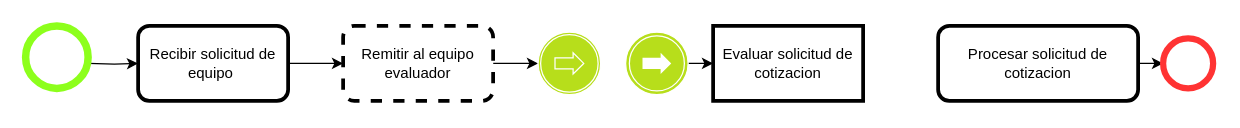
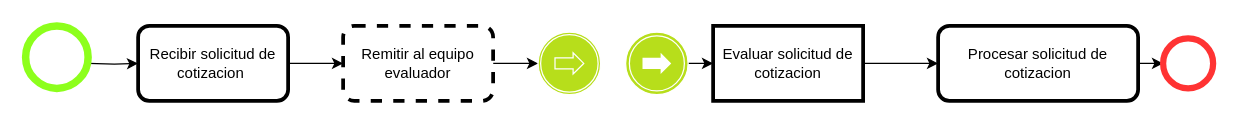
- <mxCell id="4" value="Recibir solicitud de equipo&amp;nbsp;" style="rounded=1;whiteSpace=wrap;html=1;strokeColor=#000000;strokeWidth=3;" parent="1" vertex="1"><mxGeometry x="110" y="20" width="120" height="60" as="geometry" /></mxCell>
+ <mxCell id="4" value="Recibir solicitud de cotizacion&amp;nbsp;" style="rounded=1;whiteSpace=wrap;html=1;strokeColor=#000000;strokeWidth=3;" parent="1" vertex="1"><mxGeometry x="110" y="20" width="120" height="60" as="geometry" /></mxCell>
+ <mxCell id="12" style="edgeStyle=orthogonalEdgeStyle;rounded=0;orthogonalLoop=1;jettySize=auto;html=1;exitX=1;exitY=0.5;exitDx=0;exitDy=0;" edge="1" parent="1" source="13" target="6"><mxGeometry relative="1" as="geometry" /></mxCell>
